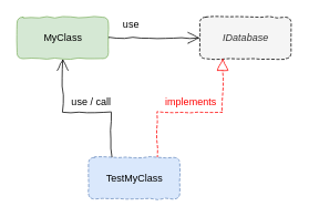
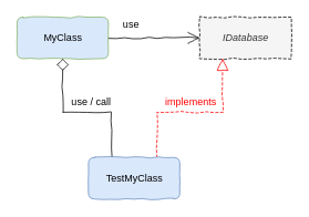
- <mxCell id="7" value="MyClass" style="html=1;rounded=1;shadow=0;glass=0;comic=1;strokeColor=#82b366;fillColor=#d5e8d4;" vertex="1" parent="1"><mxGeometry x="20" y="20" width="110" height="50" as="geometry" /></mxCell>
+ <mxCell id="7" value="MyClass" style="html=1;rounded=1;shadow=0;glass=0;comic=1;strokeColor=#82b366;fillColor=#dae8fc;" vertex="1" parent="1"><mxGeometry x="20" y="20" width="110" height="50" as="geometry" /></mxCell>
- <mxCell id="2" value="IDatabase" style="html=1;fillColor=#f5f5f5;strokeColor=#000000;rounded=1;comic=1;fontColor=#333333;dashed=1;fontStyle=2" vertex="1" parent="1"><mxGeometry x="240" y="20" width="110" height="50" as="geometry" /></mxCell>
+ <mxCell id="2" value="IDatabase" style="html=1;fillColor=#f5f5f5;strokeColor=#000000;comic=1;fontColor=#333333;dashed=1;fontStyle=2;rounded=0;" vertex="1" parent="1"><mxGeometry x="240" y="20" width="110" height="50" as="geometry" /></mxCell>
- <mxCell id="4" value="" style="edgeStyle=orthogonalEdgeStyle;rounded=0;orthogonalLoop=1;jettySize=auto;html=1;endArrow=open;endFill=0;endSize=12;comic=1;exitX=0.25;exitY=0;exitDx=0;exitDy=0;" edge="1" parent="1" source="5" target="7"><mxGeometry relative="1" as="geometry" /></mxCell>
+ <mxCell id="4" value="" style="edgeStyle=orthogonalEdgeStyle;rounded=0;orthogonalLoop=1;jettySize=auto;html=1;endArrow=diamond;endFill=0;endSize=12;comic=1;exitX=0.25;exitY=0;exitDx=0;exitDy=0;" edge="1" parent="1" source="5" target="7"><mxGeometry relative="1" as="geometry" /></mxCell>
- <mxCell id="5" value="TestMyClass" style="html=1;rounded=1;comic=1;strokeColor=#6c8ebf;fillColor=#dae8fc;shadow=0;glass=0;gradientColor=none;dashed=1;" vertex="1" parent="1"><mxGeometry x="106" y="189" width="110" height="50" as="geometry" /></mxCell>
+ <mxCell id="5" value="TestMyClass" style="html=1;rounded=1;comic=1;strokeColor=#6c8ebf;fillColor=#dae8fc;shadow=0;glass=0;gradientColor=none;" vertex="1" parent="1"><mxGeometry x="106" y="189" width="110" height="50" as="geometry" /></mxCell>
